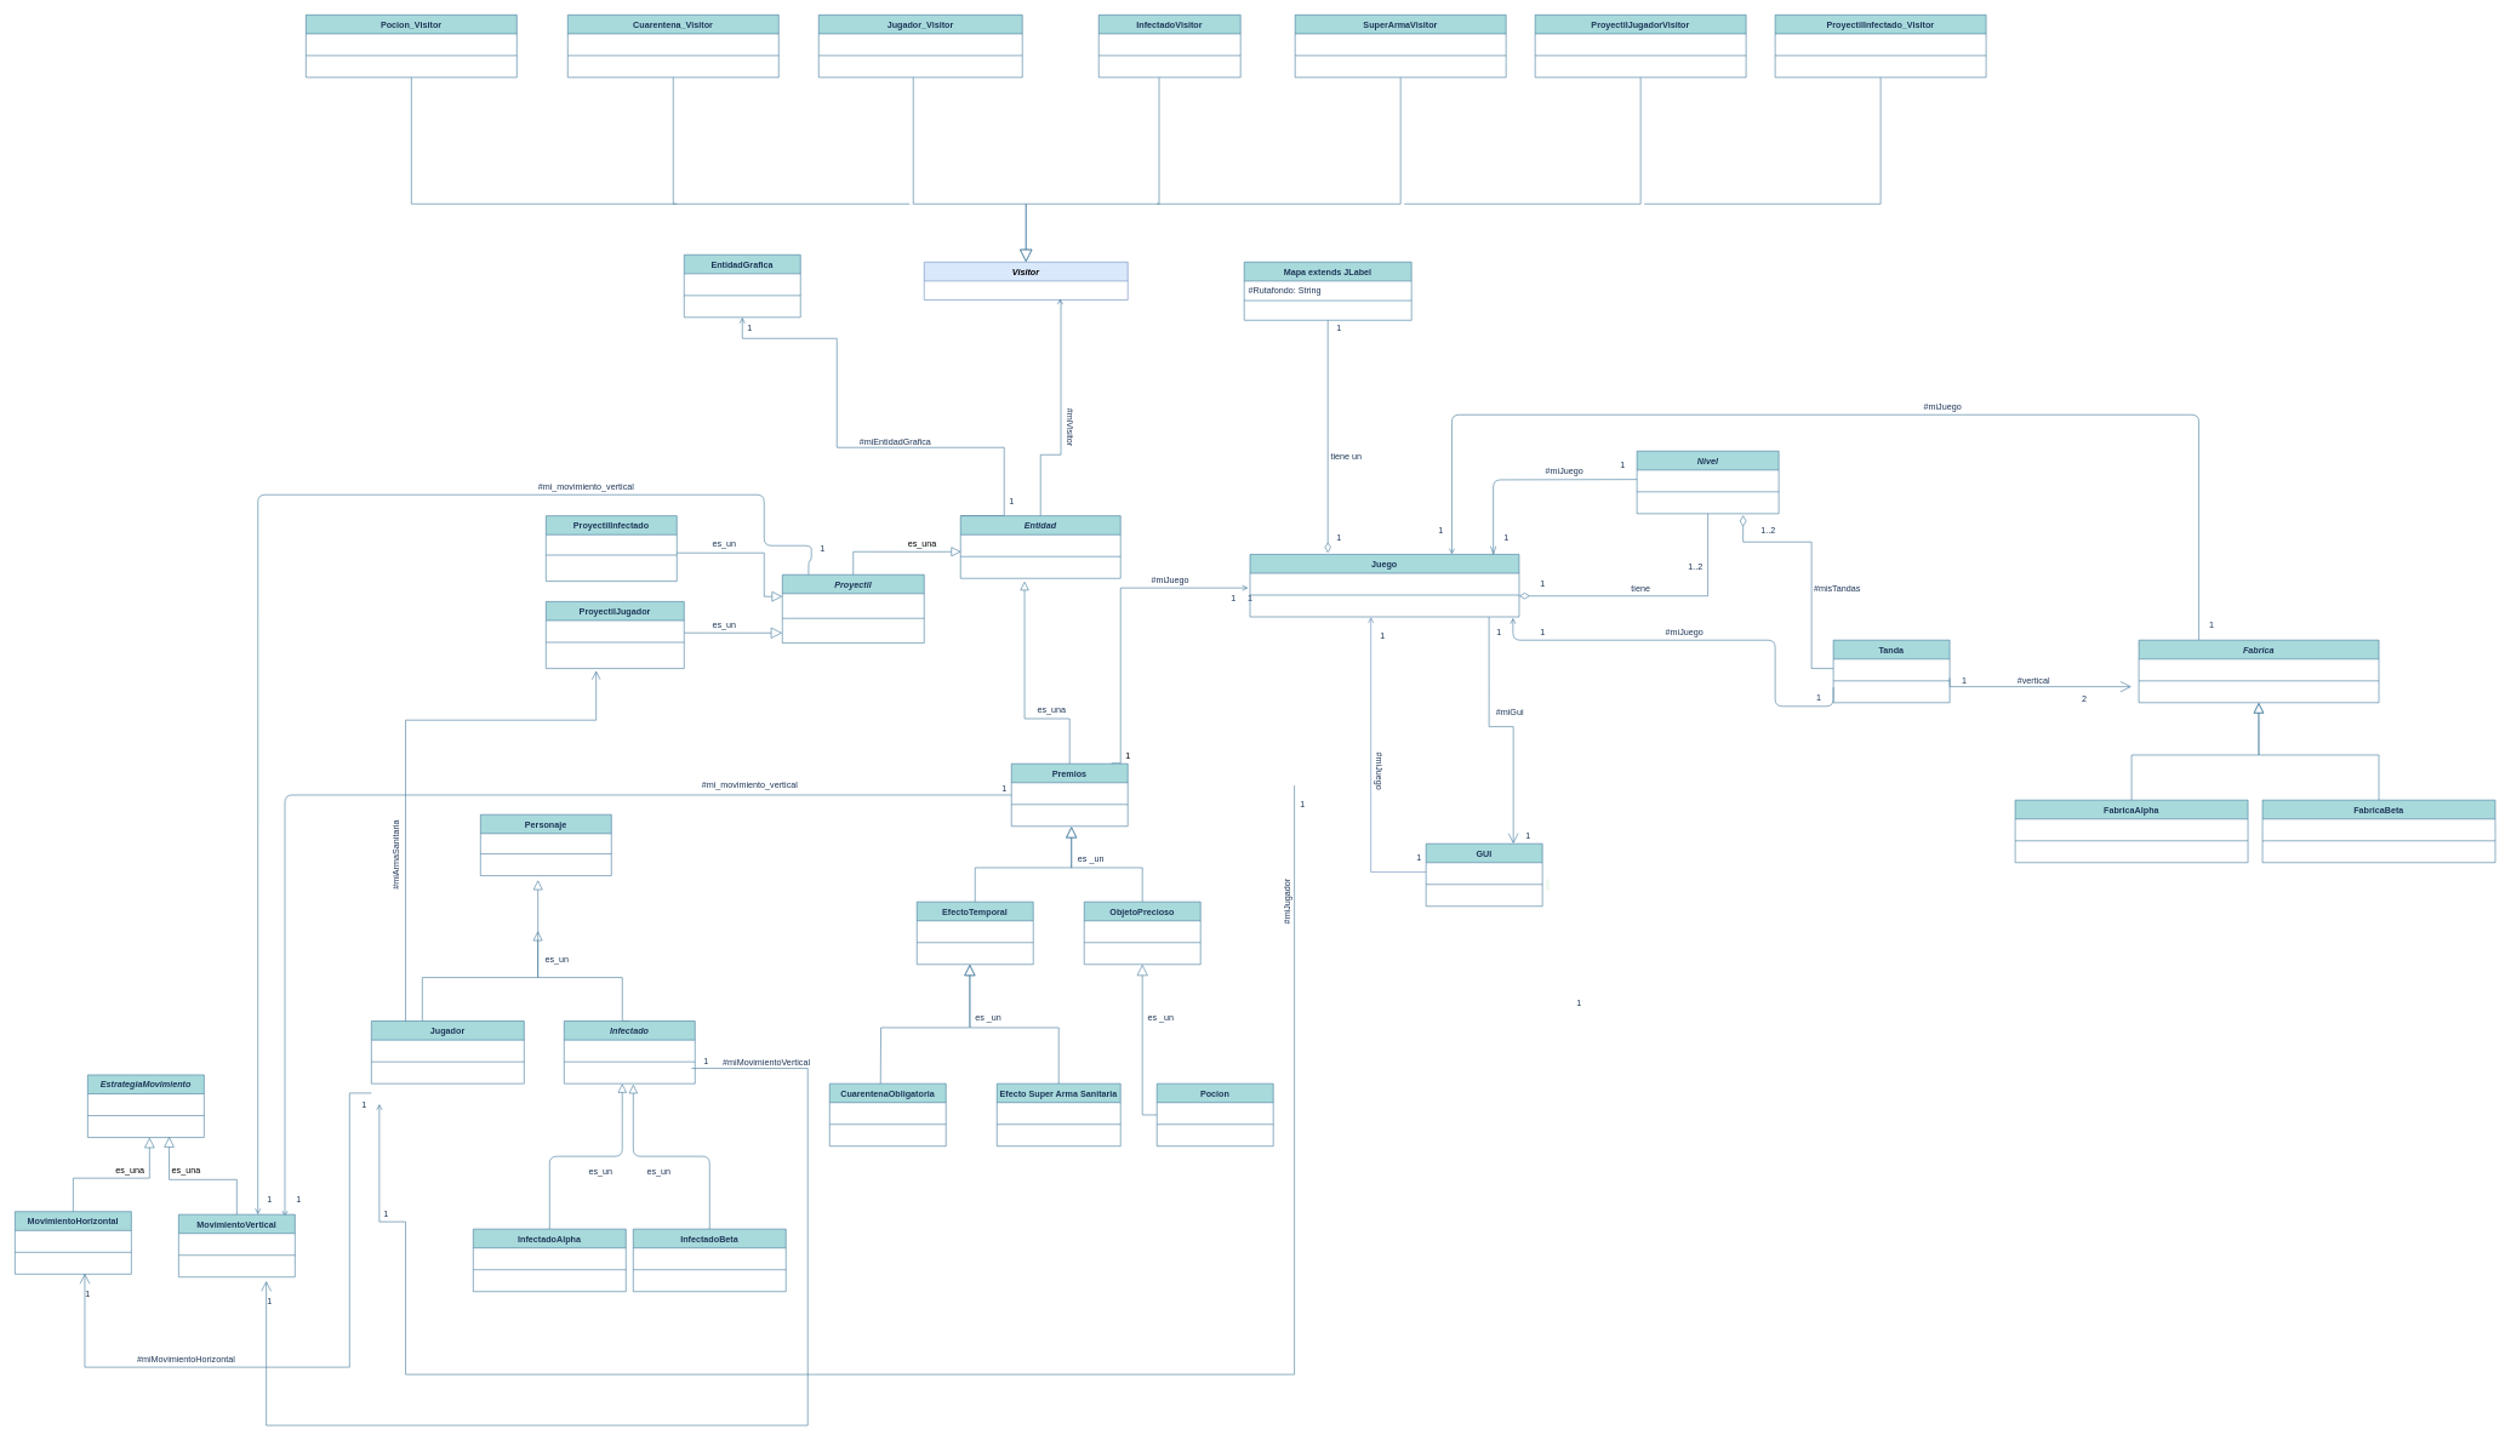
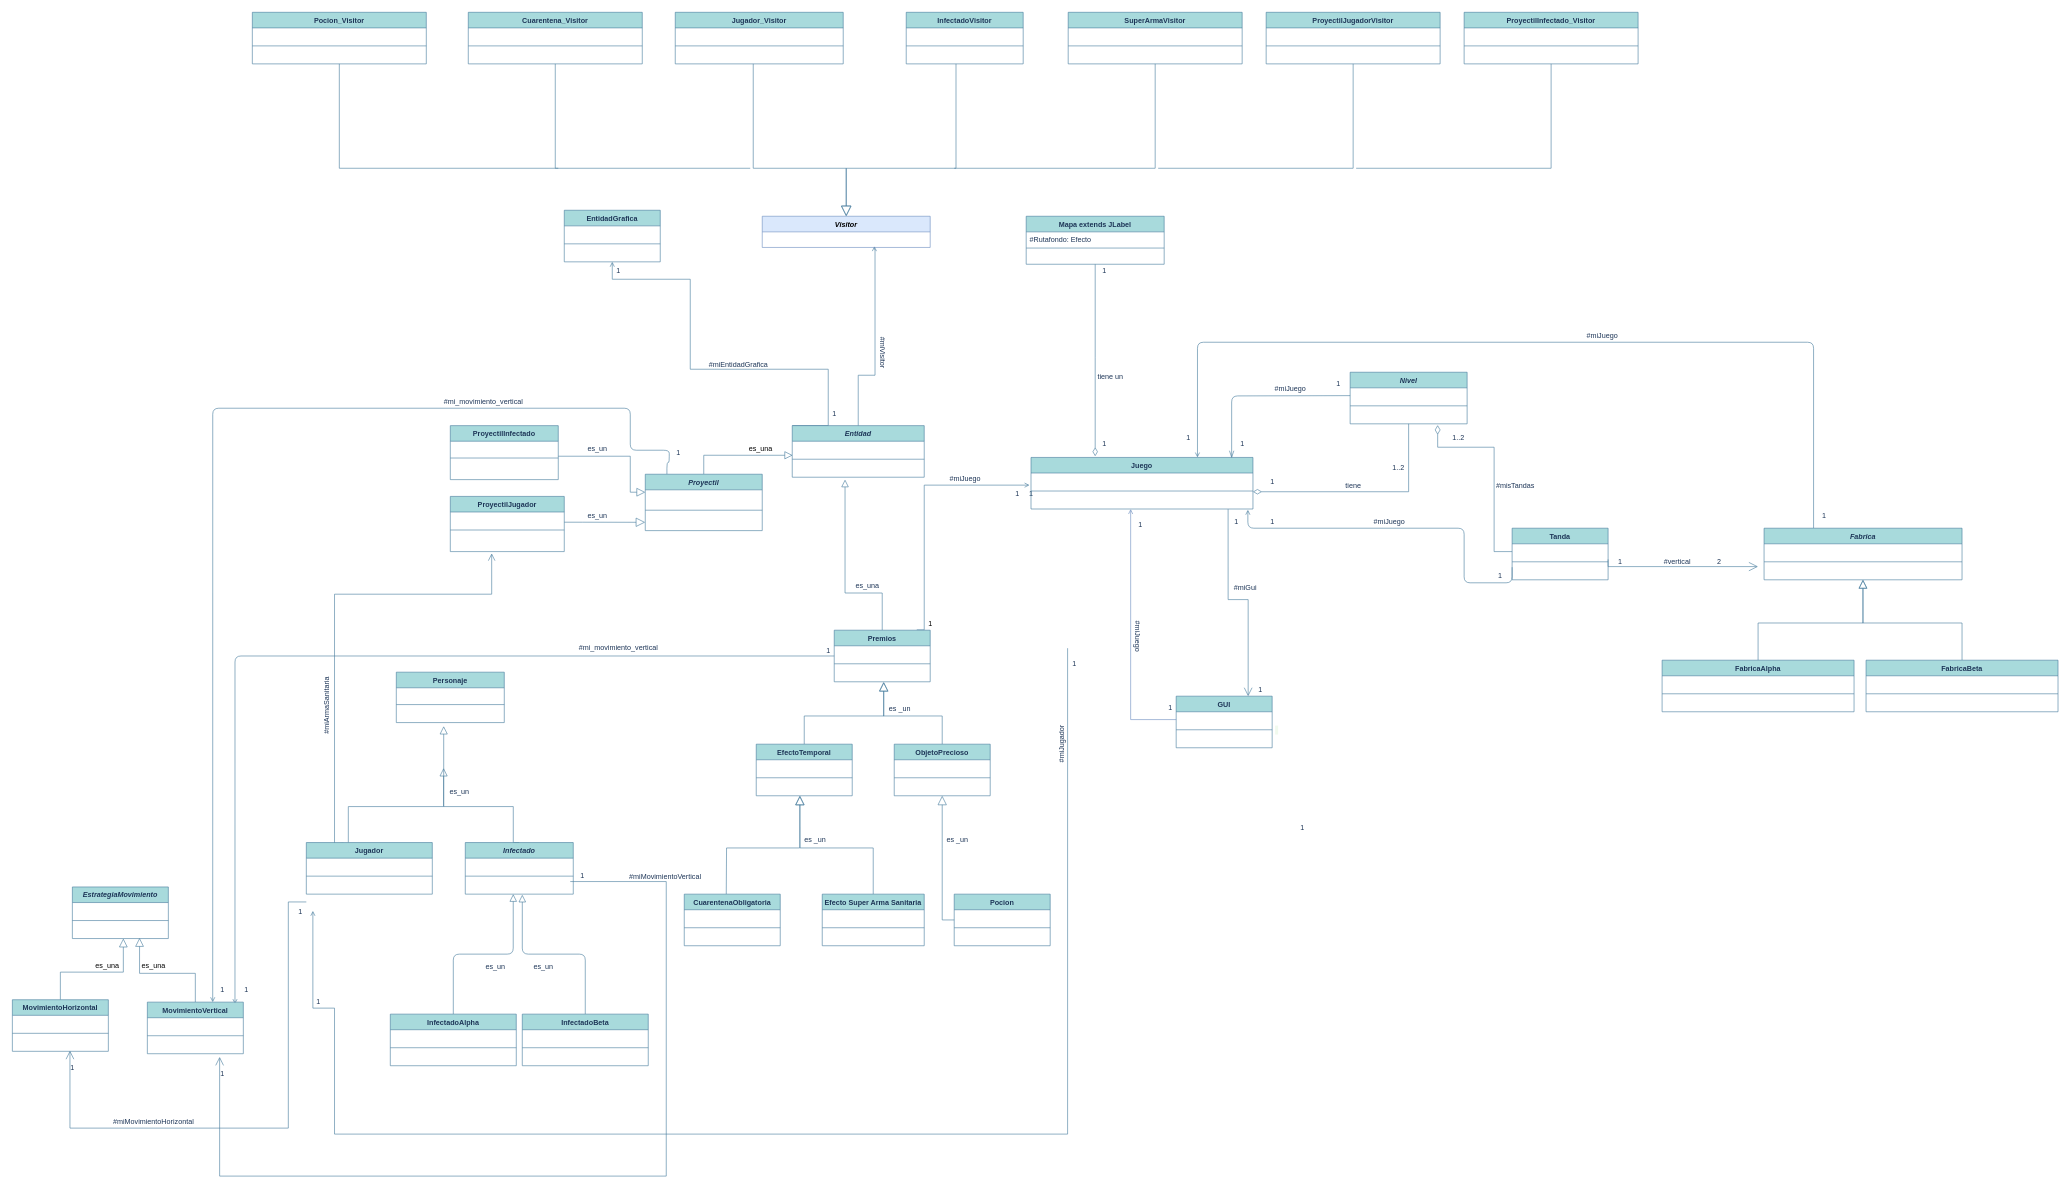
- <mxCell id="151" value="#Rutafondo: String" style="text;strokeColor=none;fillColor=none;align=left;verticalAlign=top;spacingLeft=4;spacingRight=4;overflow=hidden;rotatable=0;points=[[0,0.5],[1,0.5]];portConstraint=eastwest;fontColor=#1D3557;" vertex="1" parent="150"><mxGeometry y="26" width="230" height="26" as="geometry" /></mxCell>
+ <mxCell id="151" value="#Rutafondo: Efecto" style="text;strokeColor=none;fillColor=none;align=left;verticalAlign=top;spacingLeft=4;spacingRight=4;overflow=hidden;rotatable=0;points=[[0,0.5],[1,0.5]];portConstraint=eastwest;fontColor=#1D3557;" vertex="1" parent="150"><mxGeometry y="26" width="230" height="26" as="geometry" /></mxCell>
- <mxCell id="85" value="2" style="text;html=1;align=center;verticalAlign=middle;resizable=0;points=[];autosize=1;fontColor=#1D3557;" vertex="1" parent="1"><mxGeometry x="2855" y="951" width="20" height="20" as="geometry" /></mxCell>
+ <mxCell id="85" value="2" style="text;html=1;align=center;verticalAlign=middle;resizable=0;points=[];autosize=1;fontColor=#1D3557;" vertex="1" parent="1"><mxGeometry x="2855" y="926" width="20" height="20" as="geometry" /></mxCell>
- <mxCell id="175" value="#miMovimientoVertical" style="text;html=1;align=center;verticalAlign=middle;resizable=0;points=[];autosize=1;fontColor=#1D3557;" vertex="1" parent="1"><mxGeometry x="983" y="1451" width="140" height="20" as="geometry" /></mxCell>
+ <mxCell id="175" value="#miMovimientoVertical" style="text;html=1;align=center;verticalAlign=middle;resizable=0;points=[];autosize=1;fontColor=#1D3557;" vertex="1" parent="1"><mxGeometry x="1038" y="1451" width="140" height="20" as="geometry" /></mxCell>
